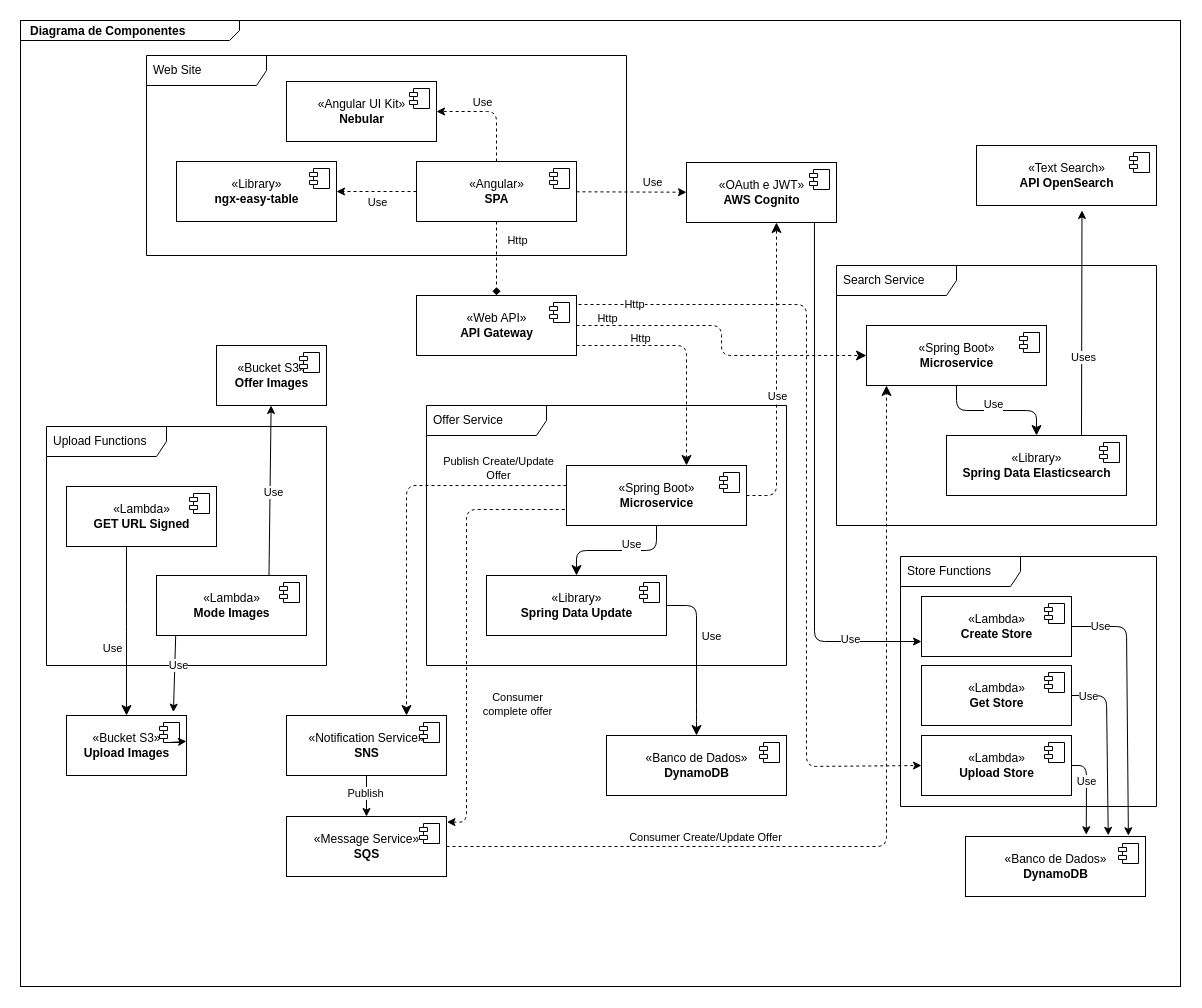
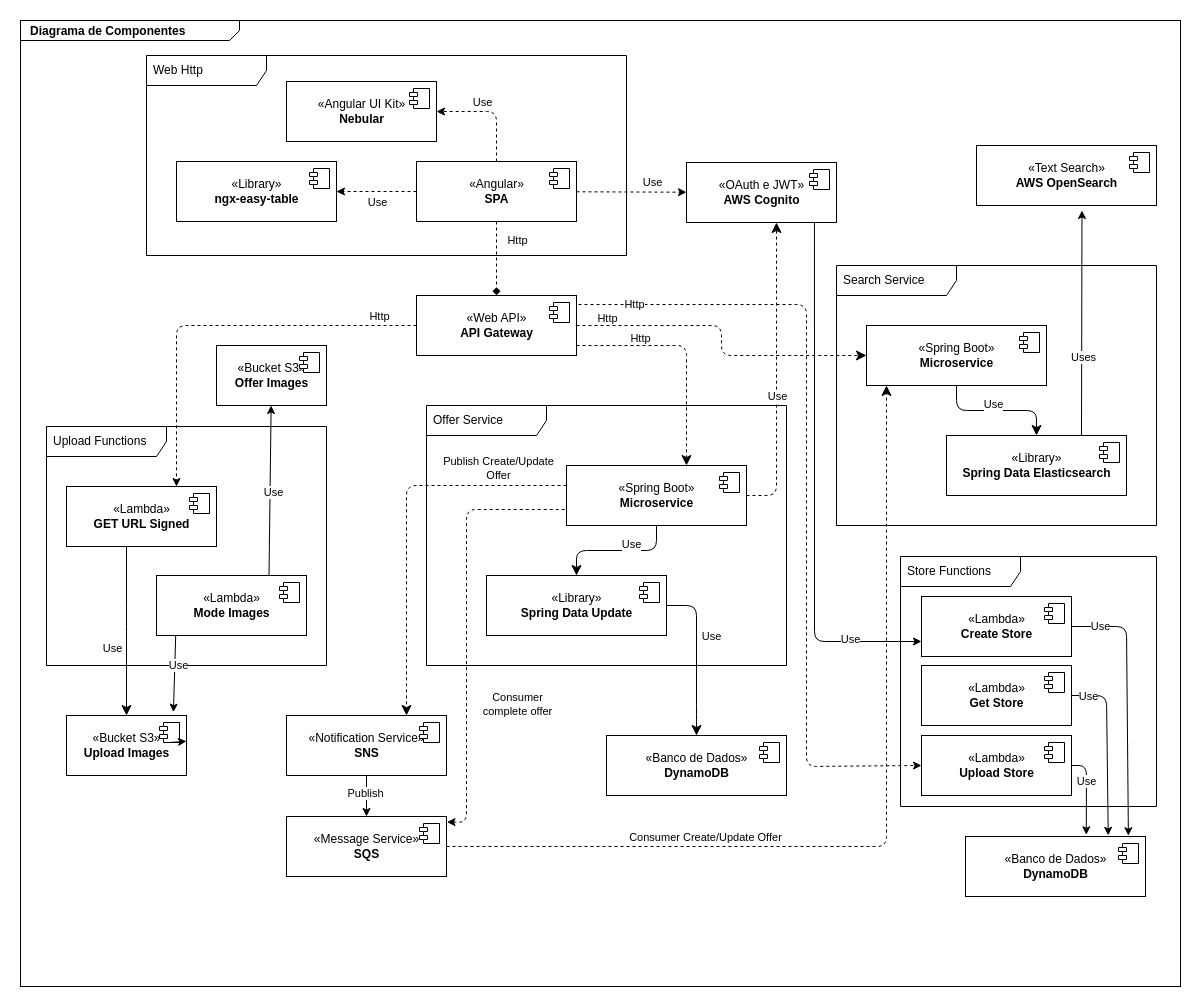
- <mxCell id="3" value="Web Site" style="shape=umlFrame;whiteSpace=wrap;html=1;width=120;height=30;boundedLbl=1;verticalAlign=middle;align=left;spacingLeft=5;" parent="1" vertex="1"><mxGeometry x="146" y="55" width="480" height="200" as="geometry" /></mxCell>
+ <mxCell id="3" value="Web Http" style="shape=umlFrame;whiteSpace=wrap;html=1;width=120;height=30;boundedLbl=1;verticalAlign=middle;align=left;spacingLeft=5;" parent="1" vertex="1"><mxGeometry x="146" y="55" width="480" height="200" as="geometry" /></mxCell>
- <mxCell id="70" value="«Text Search»&lt;br&gt;&lt;b&gt;API OpenSearch&lt;/b&gt;" style="html=1;dropTarget=0;" parent="1" vertex="1"><mxGeometry x="976" y="145" width="180" height="60" as="geometry" /></mxCell>
+ <mxCell id="70" value="«Text Search»&lt;br&gt;&lt;b&gt;AWS OpenSearch&lt;/b&gt;" style="html=1;dropTarget=0;" parent="1" vertex="1"><mxGeometry x="976" y="145" width="180" height="60" as="geometry" /></mxCell>
+ <mxCell id="20" style="edgeStyle=orthogonalEdgeStyle;html=1;dashed=1;" parent="1" source="28" target="33" edge="1"><mxGeometry relative="1" as="geometry"><Array as="points"><mxPoint x="176" y="325" /></Array></mxGeometry></mxCell>
+ <mxCell id="21" value="Http" style="edgeLabel;html=1;align=center;verticalAlign=middle;resizable=0;points=[];" parent="20" vertex="1" connectable="0"><mxGeometry x="-0.724" y="-1" relative="1" as="geometry"><mxPoint x="17" y="-9" as="offset" /></mxGeometry></mxCell>
